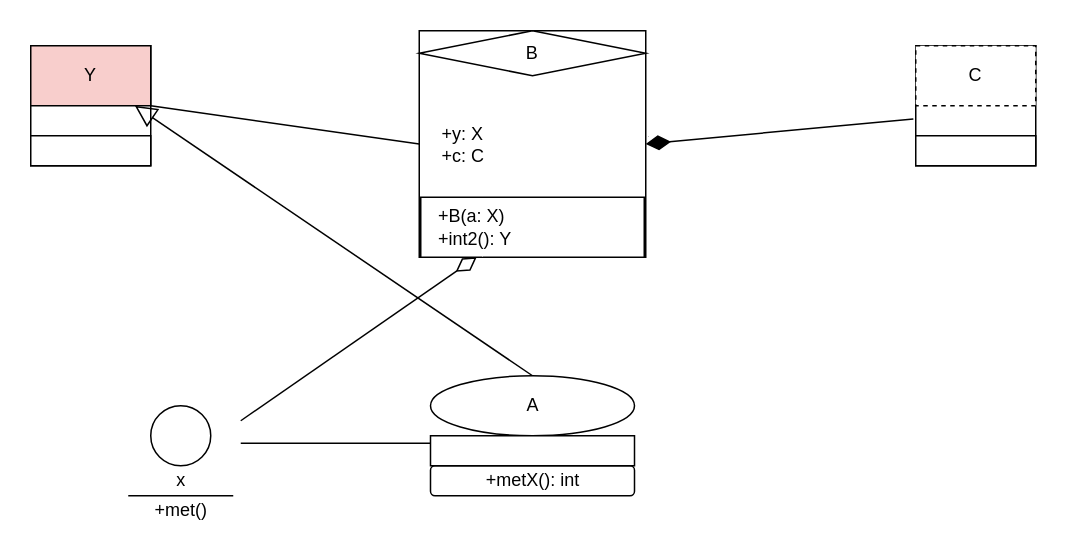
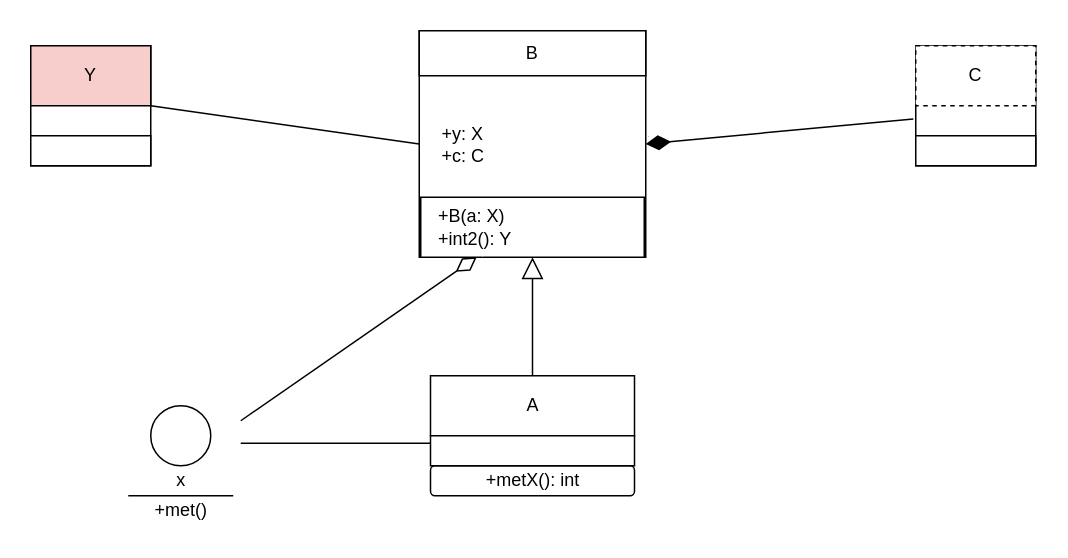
- <mxCell id="3" value="B" style="rhombus;whiteSpace=wrap;html=1;" vertex="1" parent="1"><mxGeometry x="279" y="20" width="151" height="30" as="geometry" /></mxCell>
+ <mxCell id="3" value="B" style="rounded=0;whiteSpace=wrap;html=1;" vertex="1" parent="1"><mxGeometry x="279" y="20" width="151" height="30" as="geometry" /></mxCell>
- <mxCell id="22" value="" style="endArrow=block;endFill=0;endSize=12;html=1;fontSize=1;exitX=0.5;exitY=0;exitDx=0;exitDy=0;" edge="1" parent="1" source="11" target="9"><mxGeometry width="160" relative="1" as="geometry"><mxPoint x="270" y="330" as="sourcePoint" /><mxPoint x="430" y="330" as="targetPoint" /></mxGeometry></mxCell>
+ <mxCell id="22" value="" style="endArrow=block;endFill=0;endSize=12;html=1;fontSize=1;exitX=0.5;exitY=0;exitDx=0;exitDy=0;entryX=0.5;entryY=1;entryDx=0;entryDy=0;" edge="1" parent="1" source="11" target="4"><mxGeometry width="160" relative="1" as="geometry"><mxPoint x="270" y="330" as="sourcePoint" /><mxPoint x="430" y="330" as="targetPoint" /></mxGeometry></mxCell>
- <mxCell id="11" value="A" style="ellipse;whiteSpace=wrap;html=1;" vertex="1" parent="1"><mxGeometry x="286.5" y="250" width="136" height="40" as="geometry" /></mxCell>
+ <mxCell id="11" value="A" style="rounded=0;whiteSpace=wrap;html=1;" vertex="1" parent="1"><mxGeometry x="286.5" y="250" width="136" height="40" as="geometry" /></mxCell>
